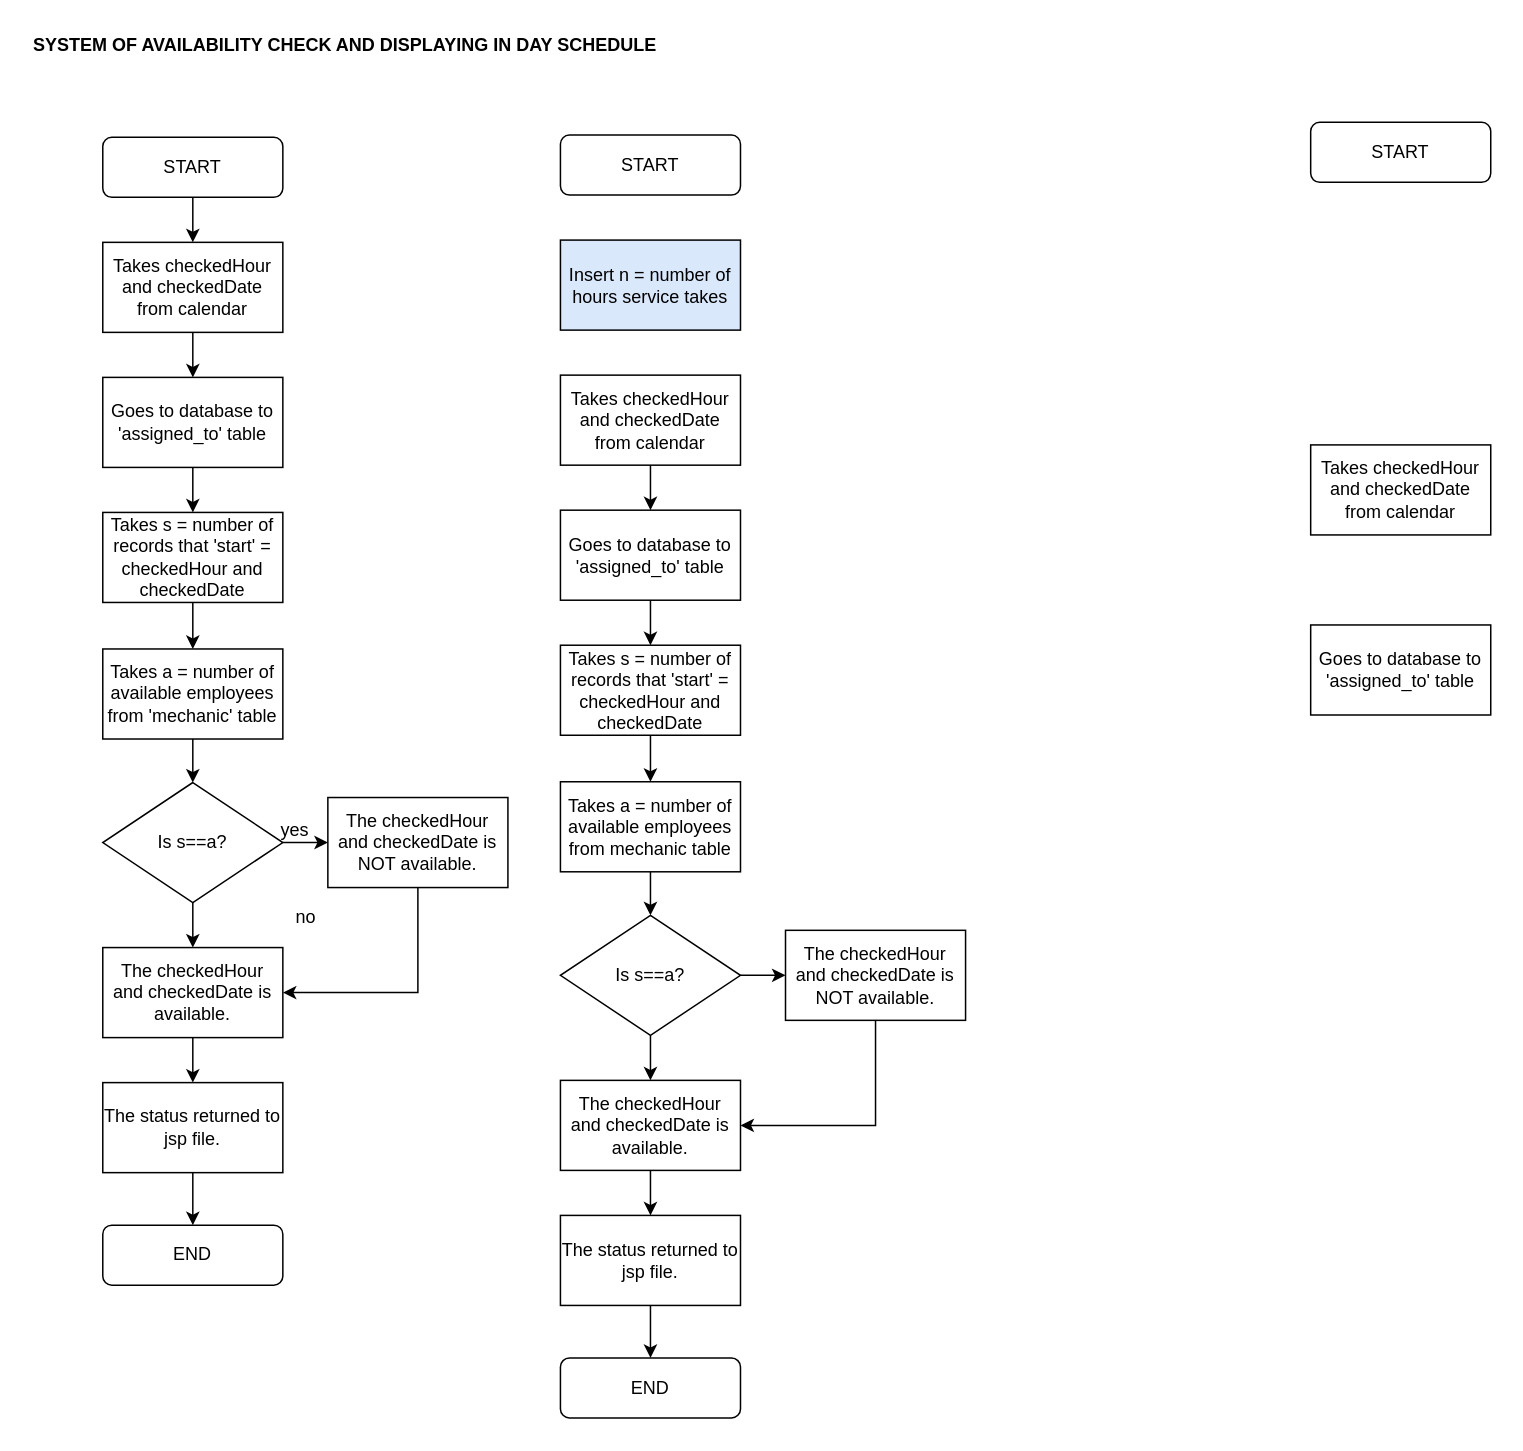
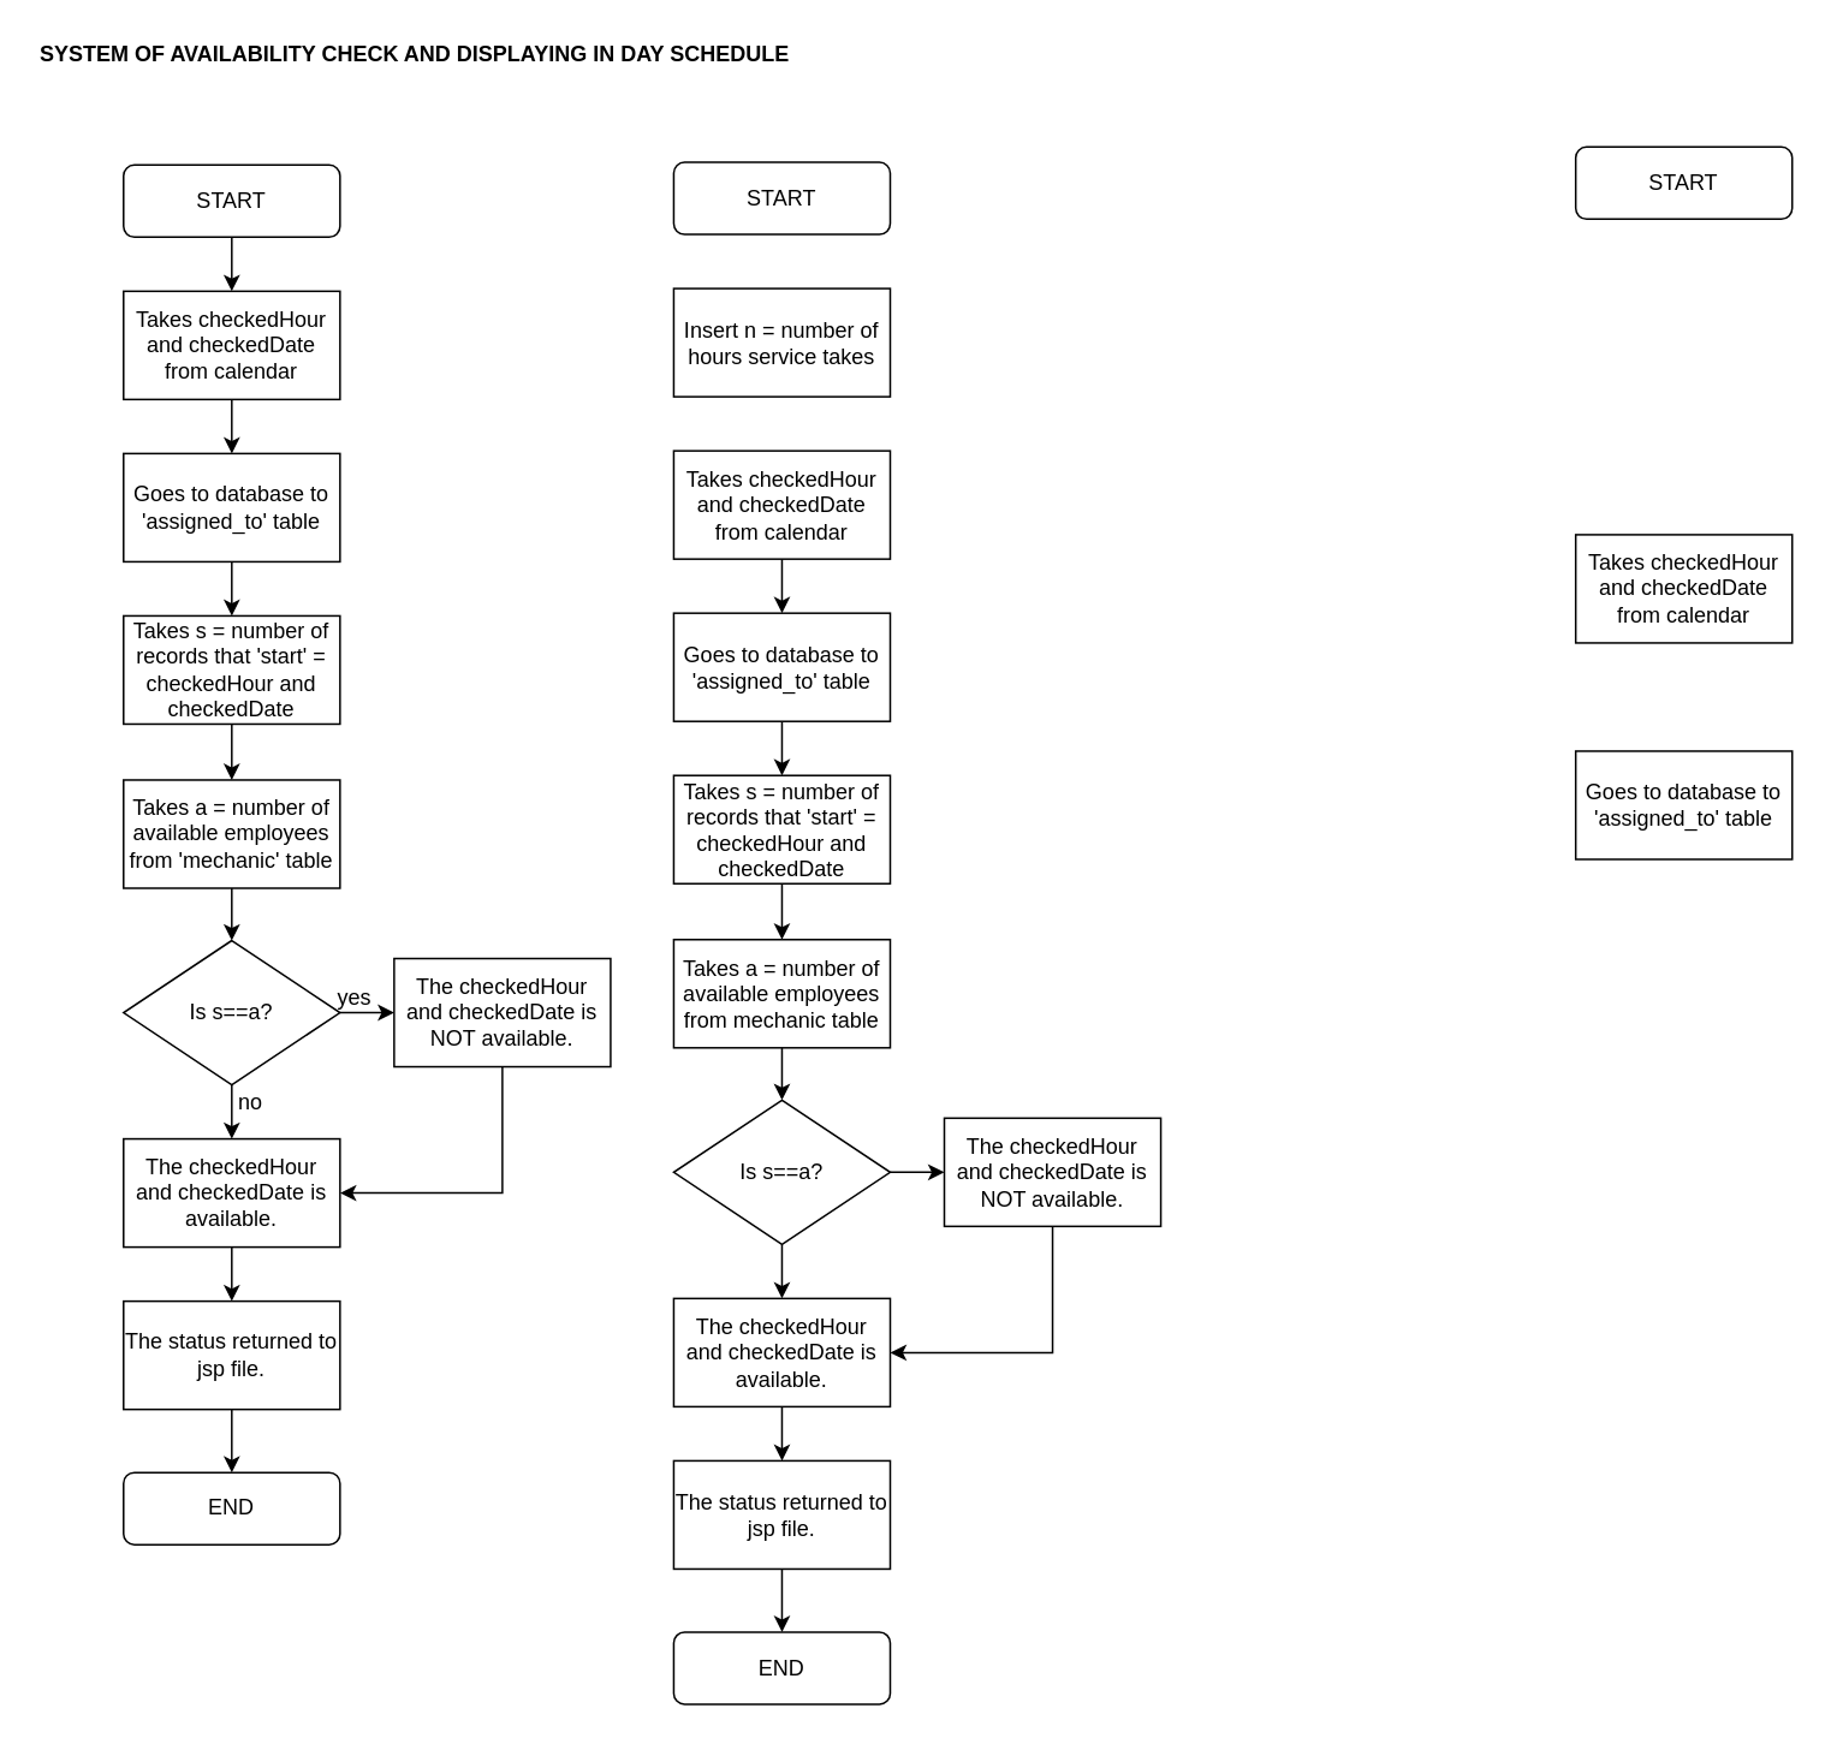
- <mxCell id="3" value="Insert n = number of hours service takes" style="rounded=0;whiteSpace=wrap;html=1;fillColor=#dae8fc;" vertex="1" parent="1"><mxGeometry x="373" y="159.5" width="120" height="60" as="geometry" /></mxCell>
+ <mxCell id="3" value="Insert n = number of hours service takes" style="rounded=0;whiteSpace=wrap;html=1;" vertex="1" parent="1"><mxGeometry x="373" y="159.5" width="120" height="60" as="geometry" /></mxCell>
- <mxCell id="47" value="no" style="text;html=1;resizable=0;points=[];autosize=1;align=left;verticalAlign=top;spacingTop=-4;" vertex="1" parent="1"><mxGeometry x="195" y="601" width="30" height="20" as="geometry" /></mxCell>
+ <mxCell id="47" value="no" style="text;html=1;resizable=0;points=[];autosize=1;align=left;verticalAlign=top;spacingTop=-4;" vertex="1" parent="1"><mxGeometry x="130" y="601" width="30" height="20" as="geometry" /></mxCell>
